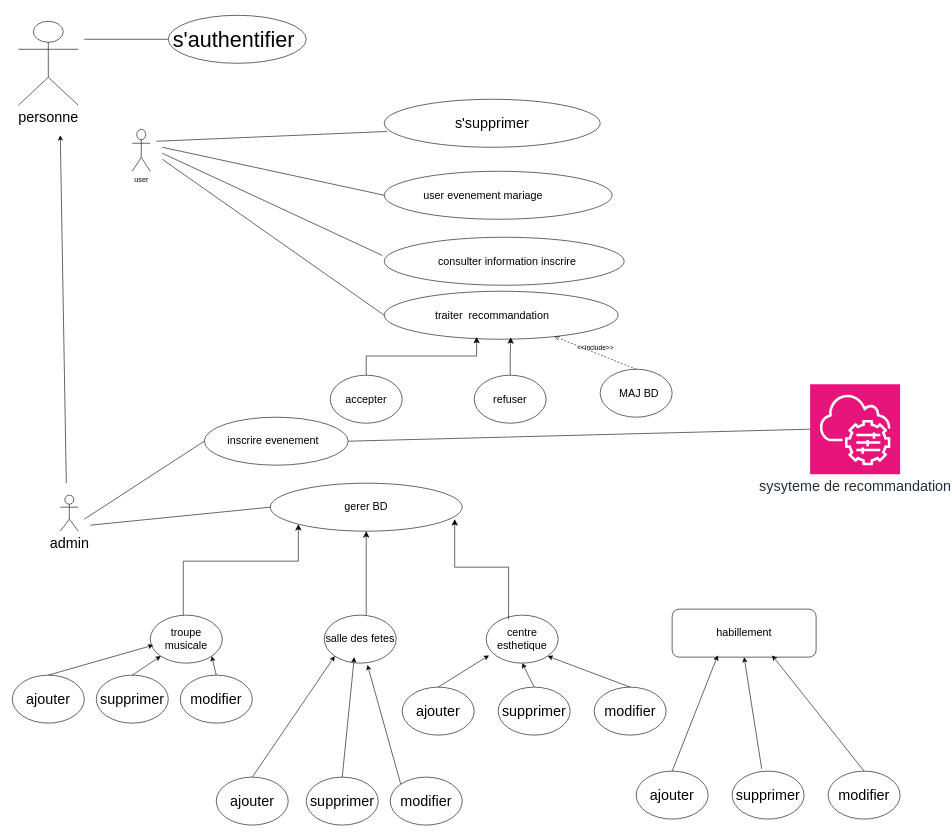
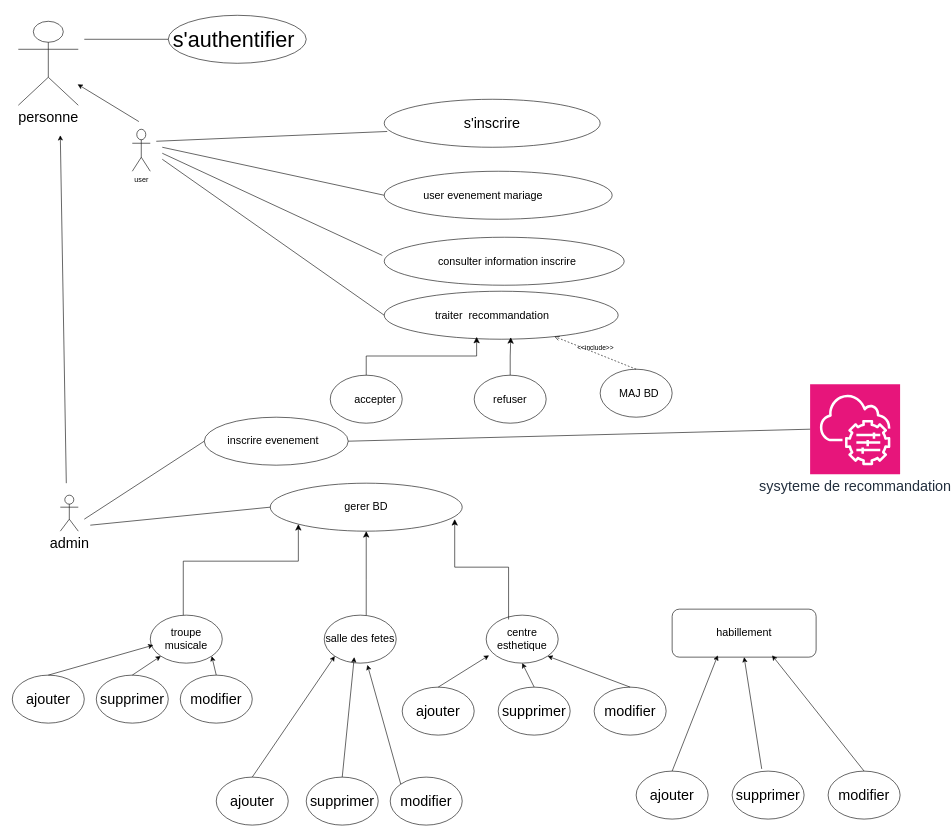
+ <mxCell id="26" value="" style="endArrow=classic;html=1;rounded=0;exitX=0.367;exitY=-0.183;exitDx=0;exitDy=0;exitPerimeter=0;entryX=0.989;entryY=0.75;entryDx=0;entryDy=0;entryPerimeter=0;" edge="1" parent="1" source="3" target="2"><mxGeometry width="50" height="50" relative="1" as="geometry"><mxPoint x="290" y="445" as="sourcePoint" /><mxPoint x="340" y="395" as="targetPoint" /></mxGeometry></mxCell>
- <mxCell id="36" value="&lt;font style=&quot;font-size: 24px;&quot;&gt;s'supprimer&lt;/font&gt;" style="text;strokeColor=none;align=center;fillColor=none;html=1;verticalAlign=middle;whiteSpace=wrap;rounded=0;" vertex="1" parent="1"><mxGeometry x="660" y="190" width="320" height="30" as="geometry" /></mxCell>
+ <mxCell id="36" value="&lt;font style=&quot;font-size: 24px;&quot;&gt;s'inscrire&lt;/font&gt;" style="text;strokeColor=none;align=center;fillColor=none;html=1;verticalAlign=middle;whiteSpace=wrap;rounded=0;" vertex="1" parent="1"><mxGeometry x="660" y="190" width="320" height="30" as="geometry" /></mxCell>
- <mxCell id="40" value="&lt;font style=&quot;font-size: 18px;&quot;&gt;accepter&lt;/font&gt;" style="text;strokeColor=none;align=center;fillColor=none;html=1;verticalAlign=middle;whiteSpace=wrap;rounded=0;" vertex="1" parent="1"><mxGeometry x="580" y="650" width="60" height="30" as="geometry" /></mxCell>
+ <mxCell id="40" value="&lt;font style=&quot;font-size: 18px;&quot;&gt;accepter&lt;/font&gt;" style="text;strokeColor=none;align=center;fillColor=none;html=1;verticalAlign=middle;whiteSpace=wrap;rounded=0;" vertex="1" parent="1"><mxGeometry x="595" y="650" width="60" height="30" as="geometry" /></mxCell>
